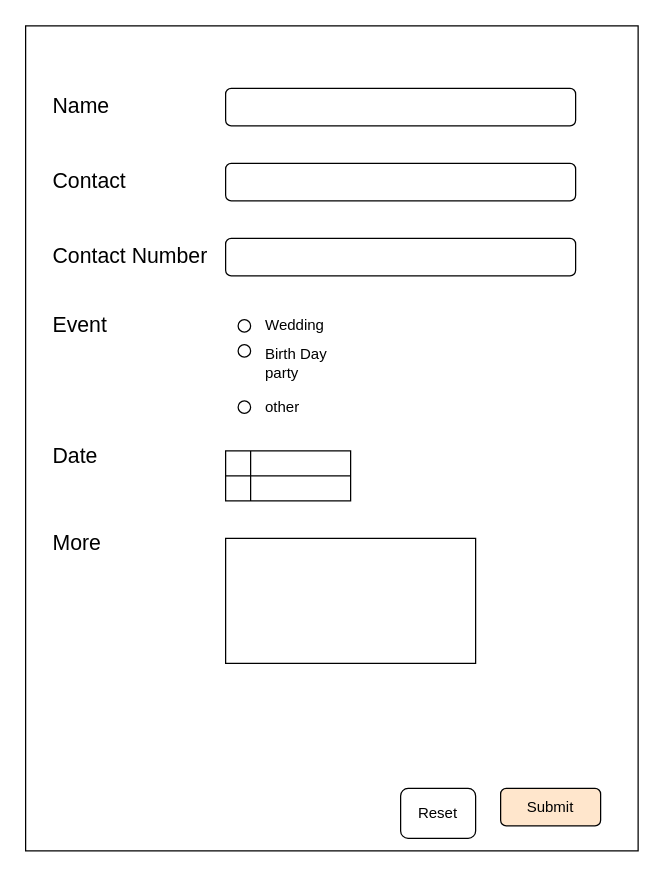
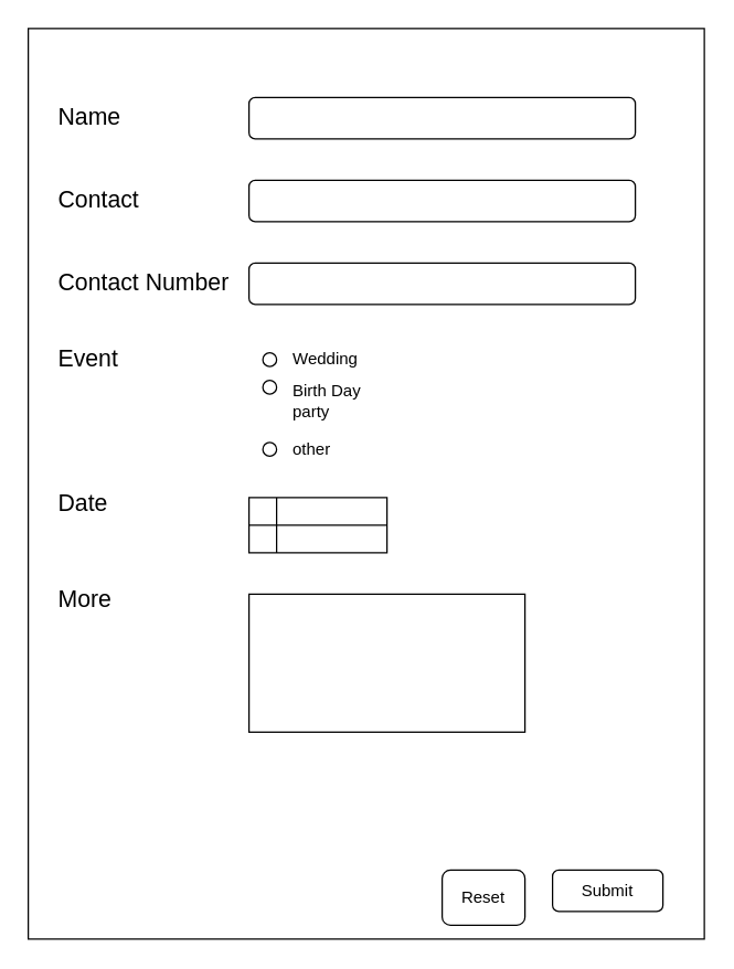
- <mxCell id="20" value="Submit" style="rounded=1;whiteSpace=wrap;html=1;fillColor=#ffe6cc;" vertex="1" parent="1"><mxGeometry x="400" y="630" width="80" height="30" as="geometry" /></mxCell>
+ <mxCell id="20" value="Submit" style="rounded=1;whiteSpace=wrap;html=1;" vertex="1" parent="1"><mxGeometry x="400" y="630" width="80" height="30" as="geometry" /></mxCell>
